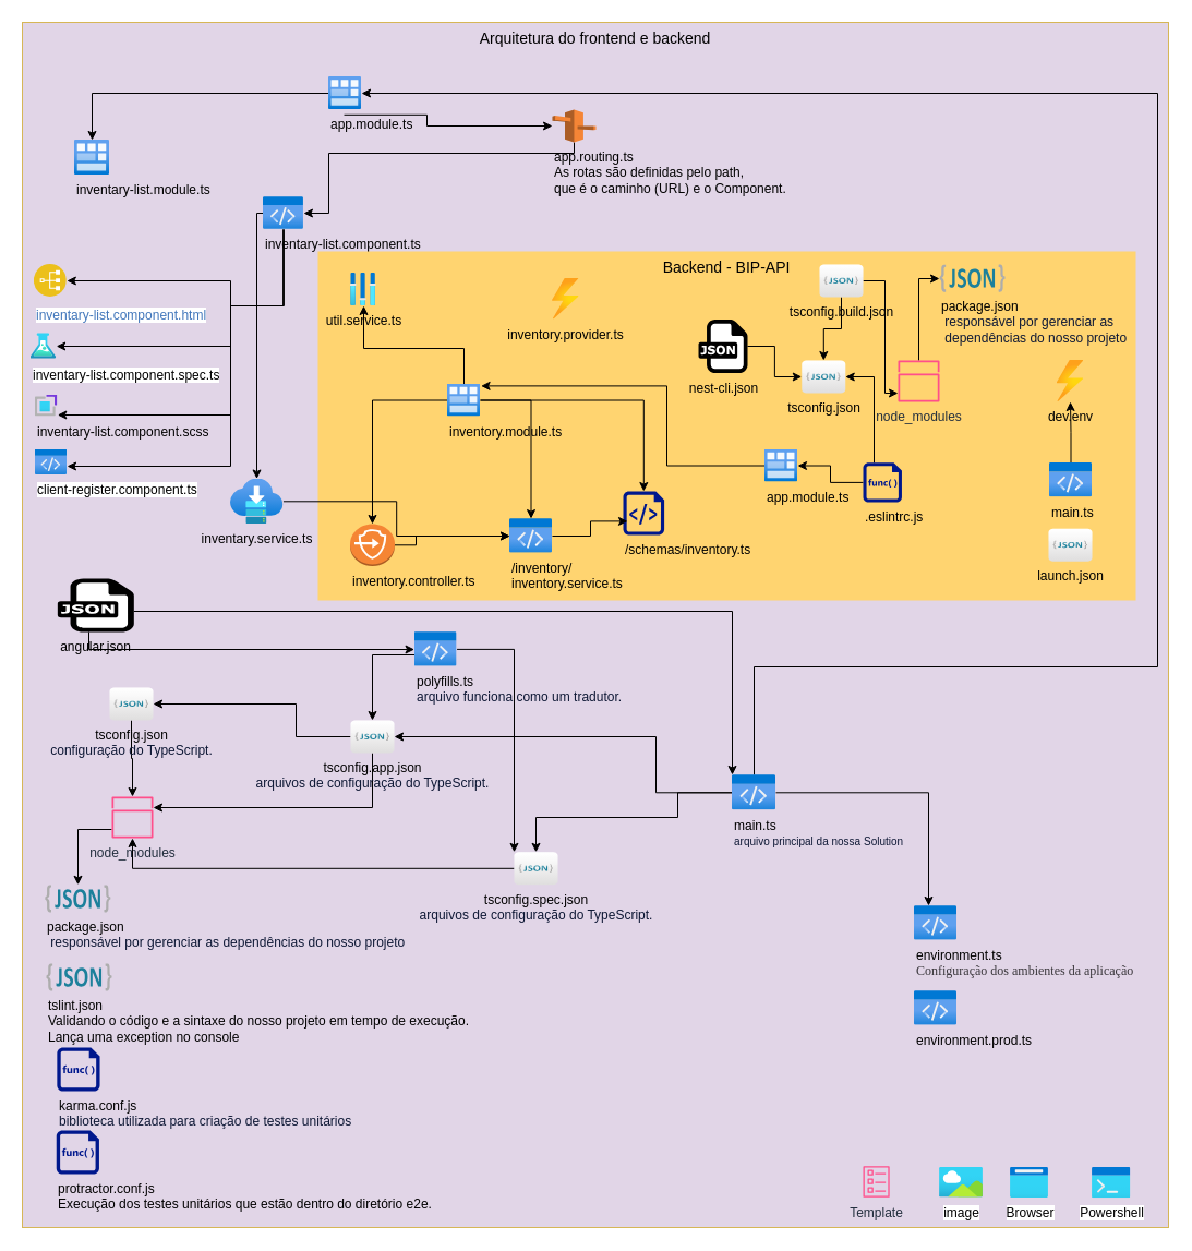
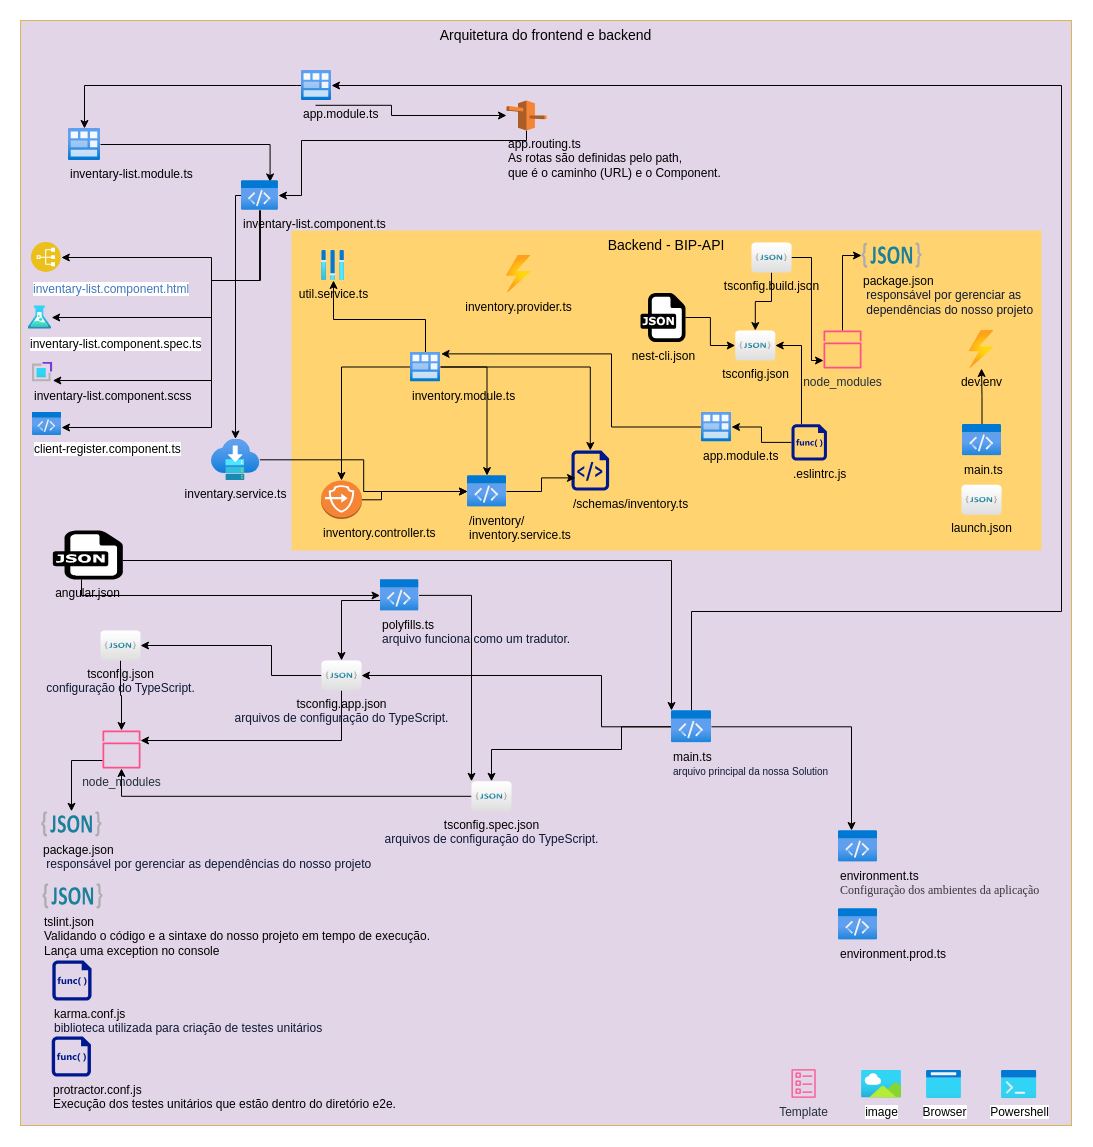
+ <mxCell id="6" style="edgeStyle=orthogonalEdgeStyle;rounded=0;orthogonalLoop=1;jettySize=auto;html=1;entryX=0.774;entryY=0.048;entryDx=0;entryDy=0;entryPerimeter=0;" parent="1" source="7" target="16" edge="1"><mxGeometry relative="1" as="geometry"><Array as="points"><mxPoint x="270" y="144" /></Array></mxGeometry></mxCell>
